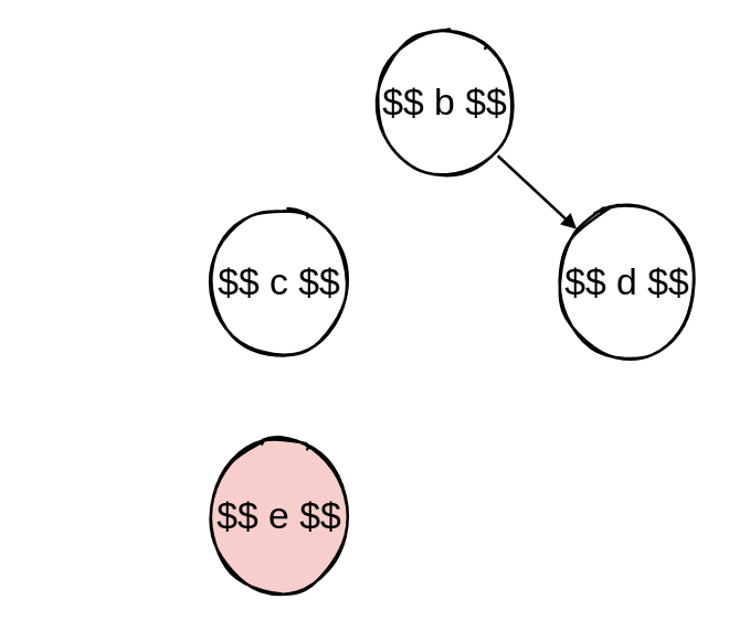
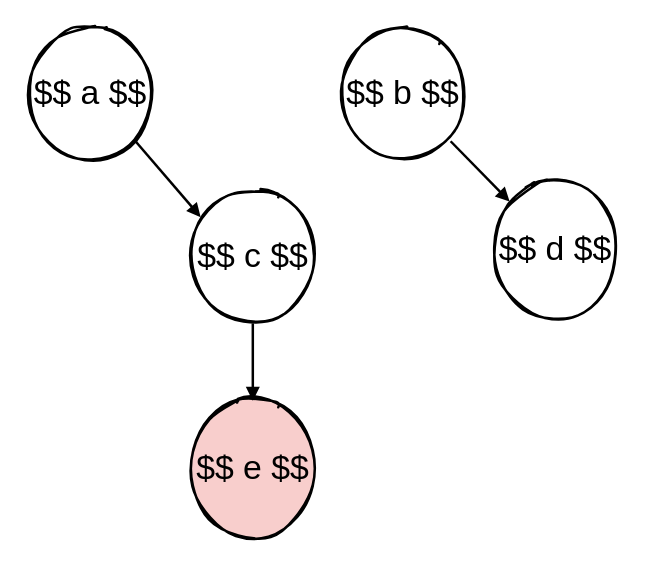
+ <mxCell id="8" value="&lt;font style=&quot;font-size: 27px&quot;&gt;$$ a $$&lt;/font&gt;" style="ellipse;whiteSpace=wrap;html=1;strokeWidth=2;fillWeight=2;hachureGap=8;fillColor=none;fillStyle=solid;sketch=1;" parent="5" vertex="1"><mxGeometry x="20" y="20" width="103.5" height="108.0" as="geometry" /></mxCell>
+ <mxCell id="9" value="" style="endArrow=none;html=1;entryX=1;entryY=1;entryDx=0;entryDy=0;endFill=0;strokeWidth=2;exitX=0.097;exitY=0.213;exitDx=0;exitDy=0;exitPerimeter=0;startArrow=block;startFill=1;" parent="5" source="7" target="8" edge="1"><mxGeometry width="50" height="50" relative="1" as="geometry"><mxPoint x="70.5" y="-34" as="sourcePoint" /><mxPoint x="260.25" y="12.992" as="targetPoint" /></mxGeometry></mxCell>
- <mxCell id="2" value="&lt;font style=&quot;font-size: 27px&quot;&gt;$$ d $$&lt;/font&gt;" style="ellipse;whiteSpace=wrap;html=1;strokeWidth=2;fillWeight=2;hachureGap=8;fillColor=none;fillStyle=solid;sketch=1;" parent="1" vertex="1"><mxGeometry x="401.77" y="150" width="103.5" height="108.0" as="geometry" /></mxCell>
+ <mxCell id="2" value="&lt;font style=&quot;font-size: 27px&quot;&gt;$$ d $$&lt;/font&gt;" style="ellipse;whiteSpace=wrap;html=1;strokeWidth=2;fillWeight=2;hachureGap=8;fillColor=none;fillStyle=solid;sketch=1;" parent="1" vertex="1"><mxGeometry x="391.77" y="145" width="103.5" height="108.0" as="geometry" /></mxCell>
+ <mxCell id="4" value="" style="endArrow=block;html=1;exitX=0.5;exitY=1;exitDx=0;exitDy=0;entryX=0.5;entryY=0;entryDx=0;entryDy=0;endFill=1;strokeWidth=2;" parent="1" source="7" target="3" edge="1"><mxGeometry width="50" height="50" relative="1" as="geometry"><mxPoint x="199.999" y="258.003" as="sourcePoint" /><mxPoint x="130.02" y="313.7" as="targetPoint" /></mxGeometry></mxCell>
